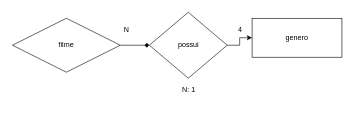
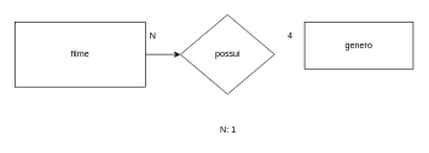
- <mxCell id="5" style="edgeStyle=orthogonalEdgeStyle;rounded=0;orthogonalLoop=1;jettySize=auto;html=1;exitX=1;exitY=0.5;exitDx=0;exitDy=0;entryX=0;entryY=0.5;entryDx=0;entryDy=0;" edge="1" parent="1" source="6" target="4"><mxGeometry relative="1" as="geometry" /></mxCell>
- <mxCell id="3" value="filme" style="rhombus;whiteSpace=wrap;html=1;" vertex="1" parent="1"><mxGeometry x="20" y="30" width="180" height="90" as="geometry" /></mxCell>
+ <mxCell id="3" value="filme" style="rounded=0;whiteSpace=wrap;html=1;" vertex="1" parent="1"><mxGeometry x="20" y="30" width="180" height="90" as="geometry" /></mxCell>
- <mxCell id="2" style="edgeStyle=orthogonalEdgeStyle;rounded=0;orthogonalLoop=1;jettySize=auto;html=1;exitX=1;exitY=0.5;exitDx=0;exitDy=0;entryX=0;entryY=0.5;entryDx=0;entryDy=0;endArrow=diamond;" edge="1" parent="1" source="3" target="6"><mxGeometry relative="1" as="geometry" /></mxCell>
+ <mxCell id="2" style="edgeStyle=orthogonalEdgeStyle;rounded=0;orthogonalLoop=1;jettySize=auto;html=1;exitX=1;exitY=0.5;exitDx=0;exitDy=0;entryX=0;entryY=0.5;entryDx=0;entryDy=0;" edge="1" parent="1" source="3" target="6"><mxGeometry relative="1" as="geometry" /></mxCell>
- <mxCell id="9" value="N: 1" style="text;html=1;align=center;verticalAlign=middle;resizable=0;points=[];autosize=1;strokeColor=none;" vertex="1" parent="1"><mxGeometry x="294" y="140" width="40" height="20" as="geometry" /></mxCell>
+ <mxCell id="9" value="N: 1" style="text;html=1;align=center;verticalAlign=middle;resizable=0;points=[];autosize=1;strokeColor=none;" vertex="1" parent="1"><mxGeometry x="294" y="170" width="40" height="20" as="geometry" /></mxCell>
